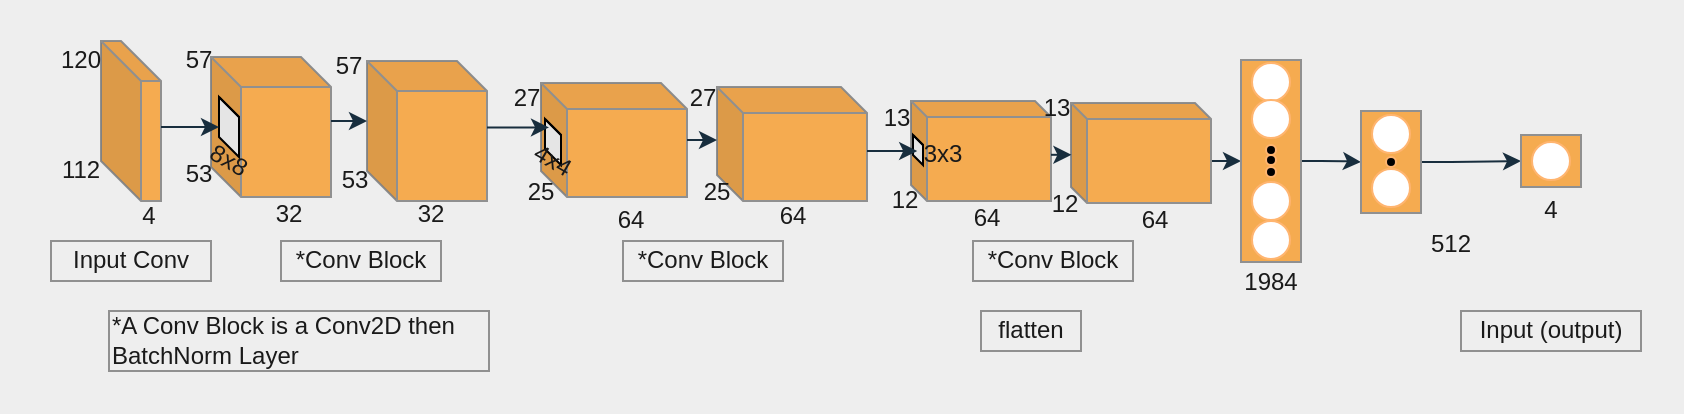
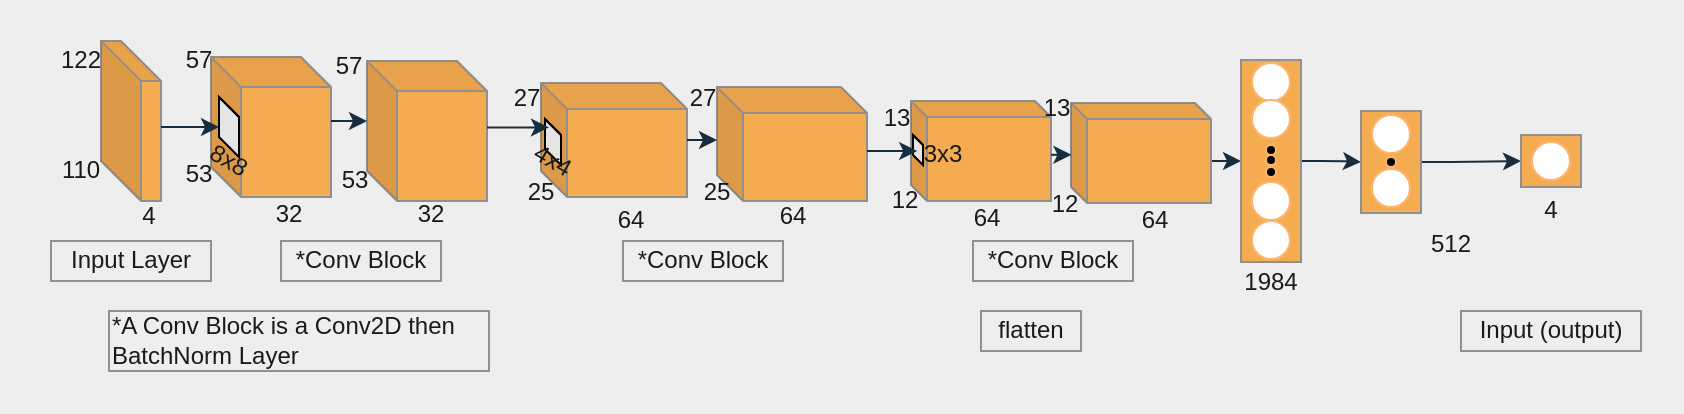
- <mxCell id="4" value="120" style="text;html=1;align=center;verticalAlign=middle;resizable=0;points=[];autosize=1;strokeColor=none;fillColor=none;fontColor=#1A1A1A;" parent="1" vertex="1"><mxGeometry x="20" y="20" width="40" height="20" as="geometry" /></mxCell>
+ <mxCell id="4" value="122" style="text;html=1;align=center;verticalAlign=middle;resizable=0;points=[];autosize=1;strokeColor=none;fillColor=none;fontColor=#1A1A1A;" parent="1" vertex="1"><mxGeometry x="20" y="20" width="40" height="20" as="geometry" /></mxCell>
- <mxCell id="5" value="112" style="text;html=1;align=center;verticalAlign=middle;resizable=0;points=[];autosize=1;strokeColor=none;fillColor=none;fontColor=#1A1A1A;" parent="1" vertex="1"><mxGeometry x="25" y="75" width="30" height="20" as="geometry" /></mxCell>
+ <mxCell id="5" value="110" style="text;html=1;align=center;verticalAlign=middle;resizable=0;points=[];autosize=1;strokeColor=none;fillColor=none;fontColor=#1A1A1A;" parent="1" vertex="1"><mxGeometry x="25" y="75" width="30" height="20" as="geometry" /></mxCell>
- <mxCell id="6" value="Input Conv" style="text;html=1;align=center;verticalAlign=middle;resizable=0;points=[];autosize=1;strokeColor=#909090;fillColor=none;fontColor=#1A1A1A;" parent="1" vertex="1"><mxGeometry x="25" y="120" width="80" height="20" as="geometry" /></mxCell>
+ <mxCell id="6" value="Input Layer" style="text;html=1;align=center;verticalAlign=middle;resizable=0;points=[];autosize=1;strokeColor=#909090;fillColor=none;fontColor=#1A1A1A;" parent="1" vertex="1"><mxGeometry x="25" y="120" width="80" height="20" as="geometry" /></mxCell>
